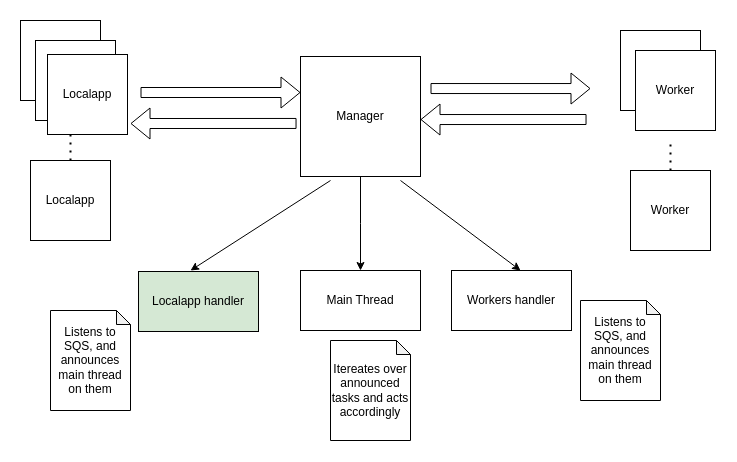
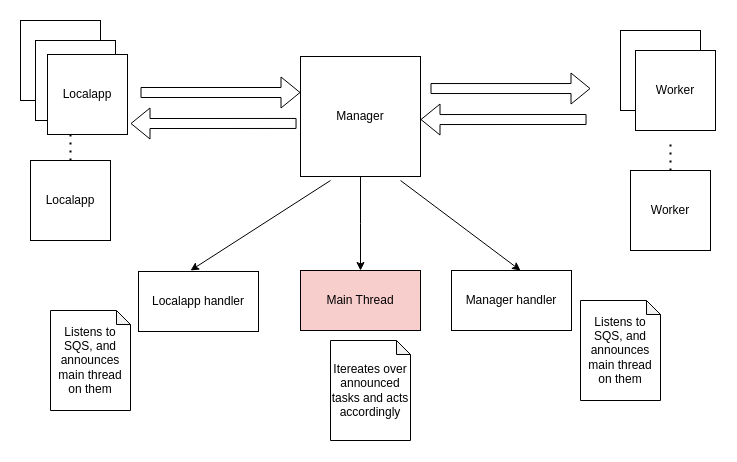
- <mxCell id="20" value="Main Thread" style="rounded=0;whiteSpace=wrap;html=1;" vertex="1" parent="1"><mxGeometry x="300" y="270" width="120" height="60" as="geometry" /></mxCell>
+ <mxCell id="20" value="Main Thread" style="rounded=0;whiteSpace=wrap;html=1;fillColor=#f8cecc;" vertex="1" parent="1"><mxGeometry x="300" y="270" width="120" height="60" as="geometry" /></mxCell>
- <mxCell id="21" value="Workers handler" style="rounded=0;whiteSpace=wrap;html=1;" vertex="1" parent="1"><mxGeometry x="451" y="270" width="120" height="60" as="geometry" /></mxCell>
+ <mxCell id="21" value="Manager handler" style="rounded=0;whiteSpace=wrap;html=1;" vertex="1" parent="1"><mxGeometry x="451" y="270" width="120" height="60" as="geometry" /></mxCell>
- <mxCell id="19" value="Localapp handler" style="rounded=0;whiteSpace=wrap;html=1;fillColor=#d5e8d4;" vertex="1" parent="1"><mxGeometry x="138" y="271" width="120" height="60" as="geometry" /></mxCell>
+ <mxCell id="19" value="Localapp handler" style="rounded=0;whiteSpace=wrap;html=1;" vertex="1" parent="1"><mxGeometry x="138" y="271" width="120" height="60" as="geometry" /></mxCell>
